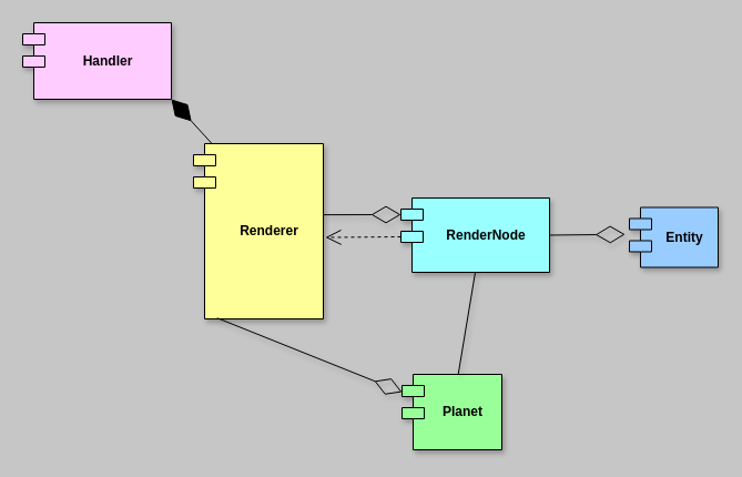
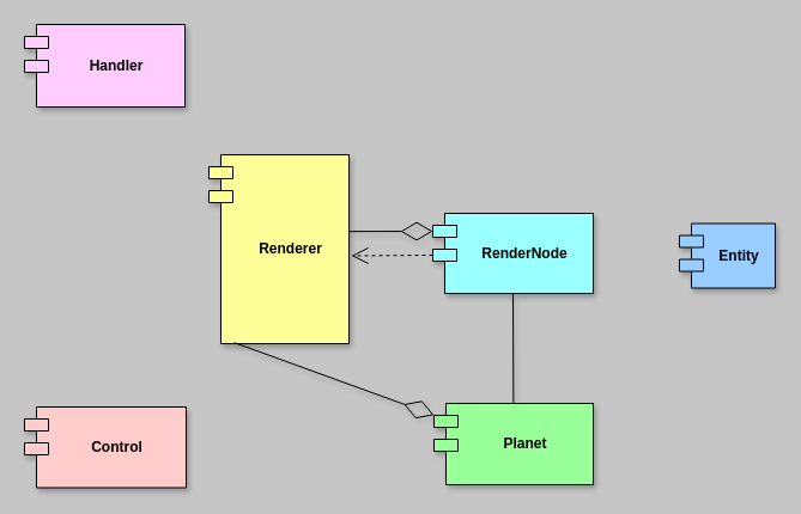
- <mxCell id="12" value="" style="endArrow=diamondThin;endFill=1;endSize=24;html=1;rounded=0;entryX=1;entryY=1;entryDx=0;entryDy=0;exitX=0.143;exitY=0.001;exitDx=0;exitDy=0;exitPerimeter=0;" parent="1" source="2" target="3" edge="1"><mxGeometry width="160" relative="1" as="geometry"><mxPoint x="-34" y="147" as="sourcePoint" /><mxPoint x="126" y="147" as="targetPoint" /></mxGeometry></mxCell>
- <mxCell id="11" value="" style="endArrow=diamondThin;endFill=0;endSize=24;html=1;rounded=0;entryX=-0.048;entryY=0.45;entryDx=0;entryDy=0;exitX=1;exitY=0.5;exitDx=0;exitDy=0;entryPerimeter=0;shadow=1;" parent="1" source="4" target="10" edge="1"><mxGeometry width="160" relative="1" as="geometry"><mxPoint x="240" y="357" as="sourcePoint" /><mxPoint x="305.639" y="331.4" as="targetPoint" /></mxGeometry></mxCell>
- <mxCell id="5" value="Planet" style="shape=module;align=left;spacingLeft=20;align=center;verticalAlign=middle;whiteSpace=wrap;html=1;shadow=1;fillColor=#99FF99;fontStyle=1" parent="1" vertex="1"><mxGeometry x="362" y="337" width="90" height="68" as="geometry" /></mxCell>
+ <mxCell id="5" value="Planet" style="shape=module;align=left;spacingLeft=20;align=center;verticalAlign=middle;whiteSpace=wrap;html=1;shadow=1;fillColor=#99FF99;fontStyle=1" parent="1" vertex="1"><mxGeometry x="362" y="337" width="133" height="68" as="geometry" /></mxCell>
+ <mxCell id="6" value="Control" style="shape=module;align=left;spacingLeft=20;align=center;verticalAlign=middle;whiteSpace=wrap;html=1;shadow=1;fillColor=#FFCCCC;fontStyle=1" parent="1" vertex="1"><mxGeometry x="20" y="340" width="135" height="67.5" as="geometry" /></mxCell>
